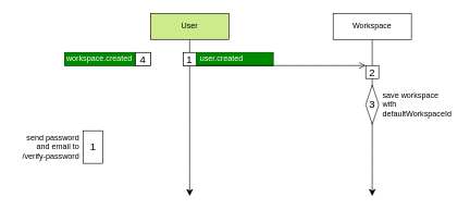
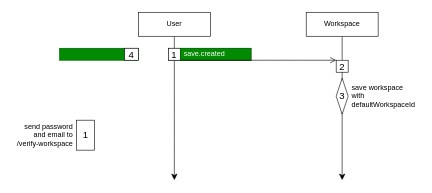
- <mxCell id="3" value="User" style="rounded=0;whiteSpace=wrap;html=1;fontFamily=Helvetica;fillColor=#cdeb8b;" parent="1" vertex="1"><mxGeometry x="230" y="20" width="120" height="40" as="geometry" /></mxCell>
+ <mxCell id="3" value="User" style="rounded=0;whiteSpace=wrap;html=1;fontFamily=Helvetica;" parent="1" vertex="1"><mxGeometry x="230" y="20" width="120" height="40" as="geometry" /></mxCell>
- <mxCell id="19" value="workspace.created" style="text;html=1;strokeColor=#005700;fillColor=#008a00;align=right;verticalAlign=middle;whiteSpace=wrap;rounded=0;fontSize=12;fontFamily=Helvetica;spacingLeft=4;spacingRight=4;fontColor=#ffffff;" parent="18" vertex="1"><mxGeometry width="108.5" height="20" as="geometry" /></mxCell>
- <mxCell id="10" value="user.created" style="text;html=1;fillColor=#008a00;align=left;verticalAlign=middle;whiteSpace=wrap;rounded=0;fontSize=12;fontFamily=Helvetica;spacingLeft=4;fontColor=#ffffff;strokeColor=#005700;" parent="8" vertex="1"><mxGeometry x="20" width="118" height="20" as="geometry" /></mxCell>
+ <mxCell id="10" value="save.created" style="text;html=1;fillColor=#008a00;align=left;verticalAlign=middle;whiteSpace=wrap;rounded=0;fontSize=12;fontFamily=Helvetica;spacingLeft=4;fontColor=#ffffff;strokeColor=#005700;" parent="8" vertex="1"><mxGeometry x="20" width="118" height="20" as="geometry" /></mxCell>
- <mxCell id="12" value="send password and email to /verify-password" style="text;html=1;fillColor=none;align=right;verticalAlign=middle;whiteSpace=wrap;rounded=0;fontSize=12;fontFamily=Helvetica;spacingLeft=4;spacingRight=4;" parent="11" vertex="1"><mxGeometry width="107" height="50" as="geometry" /></mxCell>
+ <mxCell id="12" value="send password and email to /verify-workspace" style="text;html=1;fillColor=none;align=right;verticalAlign=middle;whiteSpace=wrap;rounded=0;fontSize=12;fontFamily=Helvetica;spacingLeft=4;spacingRight=4;" parent="11" vertex="1"><mxGeometry width="107" height="50" as="geometry" /></mxCell>
